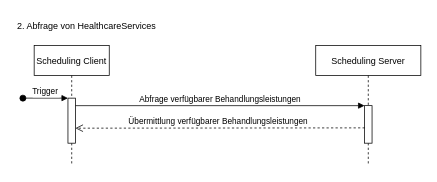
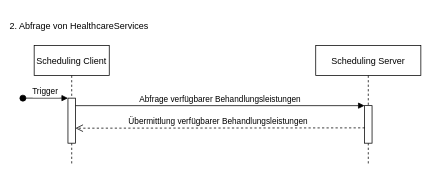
- <mxCell id="4" value="2. Abfrage von&amp;nbsp;HealthcareServices" style="text;html=1;strokeColor=none;fillColor=none;align=center;verticalAlign=middle;whiteSpace=wrap;rounded=0;" parent="1" vertex="1"><mxGeometry x="20" y="20" width="190" height="30" as="geometry" /></mxCell>
+ <mxCell id="4" value="2. Abfrage von&amp;nbsp;HealthcareServices" style="text;html=1;strokeColor=none;fillColor=none;align=center;verticalAlign=middle;whiteSpace=wrap;rounded=0;" parent="1" vertex="1"><mxGeometry x="10" y="20" width="190" height="30" as="geometry" /></mxCell>
